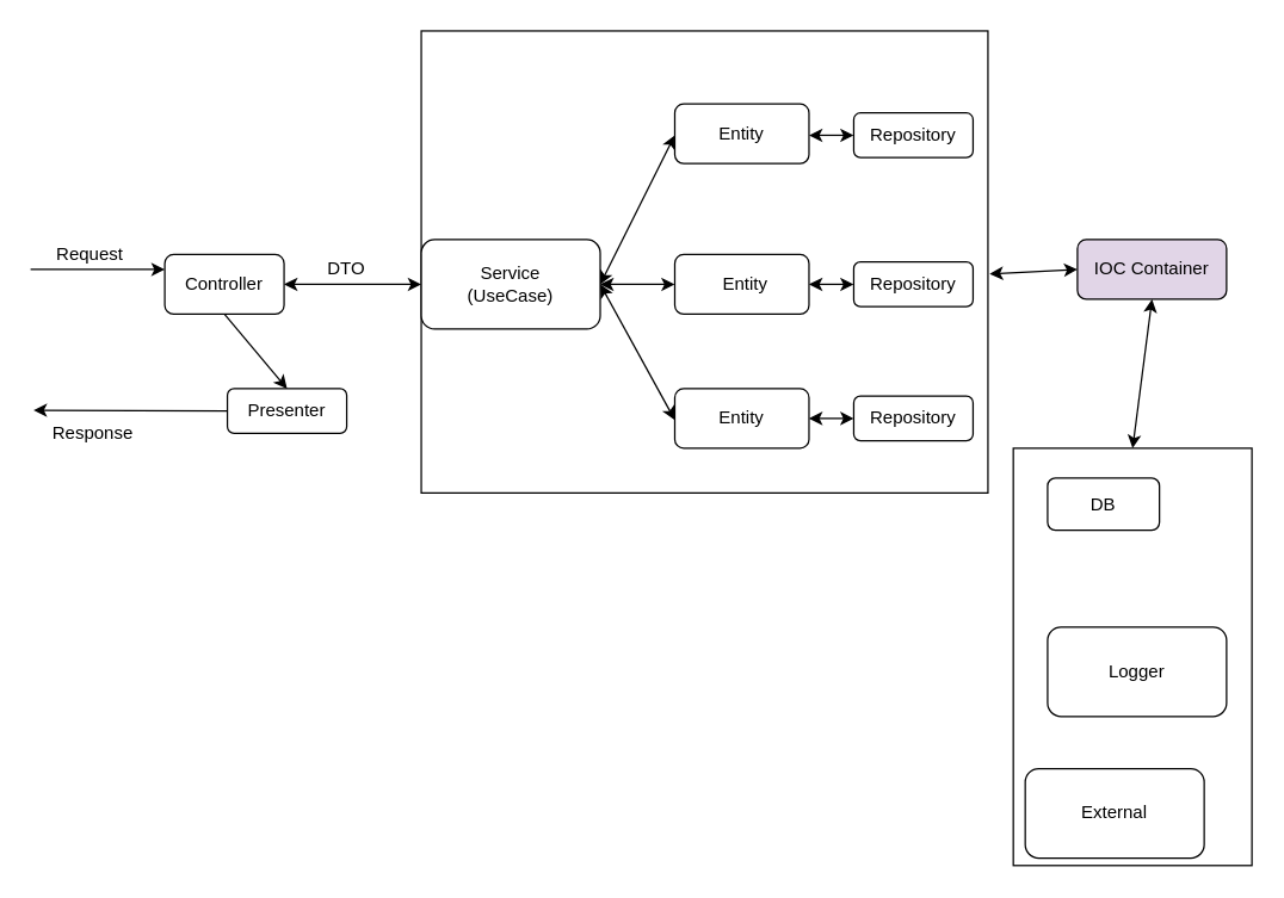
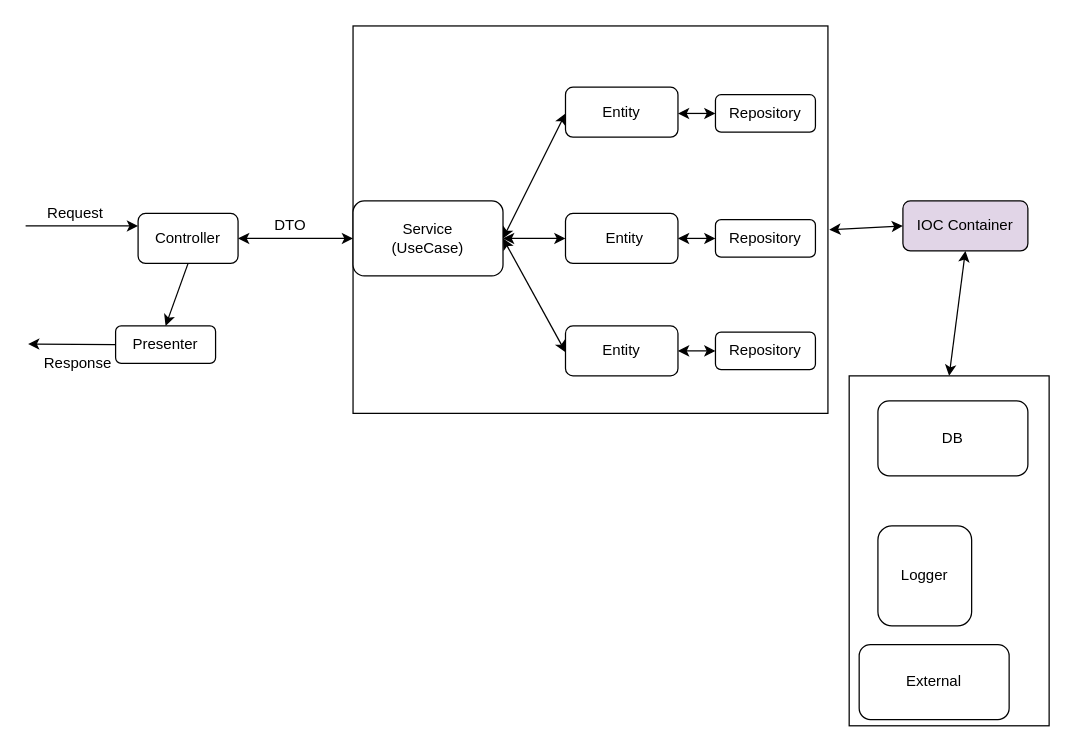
- <mxCell id="22" value="Presenter" style="rounded=1;whiteSpace=wrap;html=1;" vertex="1" parent="1"><mxGeometry x="152" y="260" width="80" height="30" as="geometry" /></mxCell>
+ <mxCell id="22" value="Presenter" style="rounded=1;whiteSpace=wrap;html=1;" vertex="1" parent="1"><mxGeometry x="92" y="260" width="80" height="30" as="geometry" /></mxCell>
- <mxCell id="24" value="DB" style="rounded=1;whiteSpace=wrap;html=1;" vertex="1" parent="1"><mxGeometry x="702" y="320" width="75" height="35" as="geometry" /></mxCell>
+ <mxCell id="24" value="DB" style="rounded=1;whiteSpace=wrap;html=1;" vertex="1" parent="1"><mxGeometry x="702" y="320" width="120" height="60" as="geometry" /></mxCell>
- <mxCell id="25" value="Logger" style="rounded=1;whiteSpace=wrap;html=1;" vertex="1" parent="1"><mxGeometry x="702" y="420" width="120" height="60" as="geometry" /></mxCell>
+ <mxCell id="25" value="Logger" style="rounded=1;whiteSpace=wrap;html=1;" vertex="1" parent="1"><mxGeometry x="702" y="420" width="75" height="80" as="geometry" /></mxCell>
